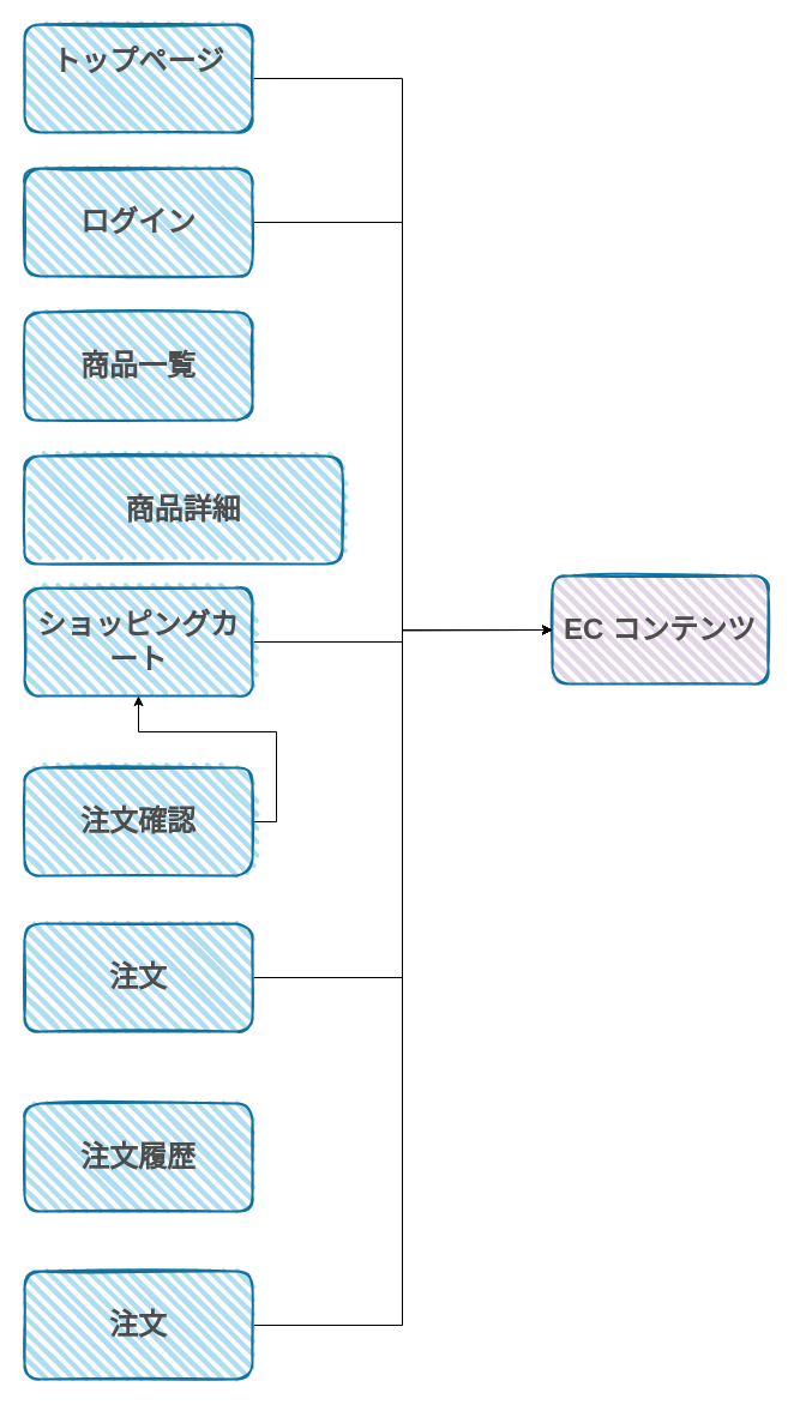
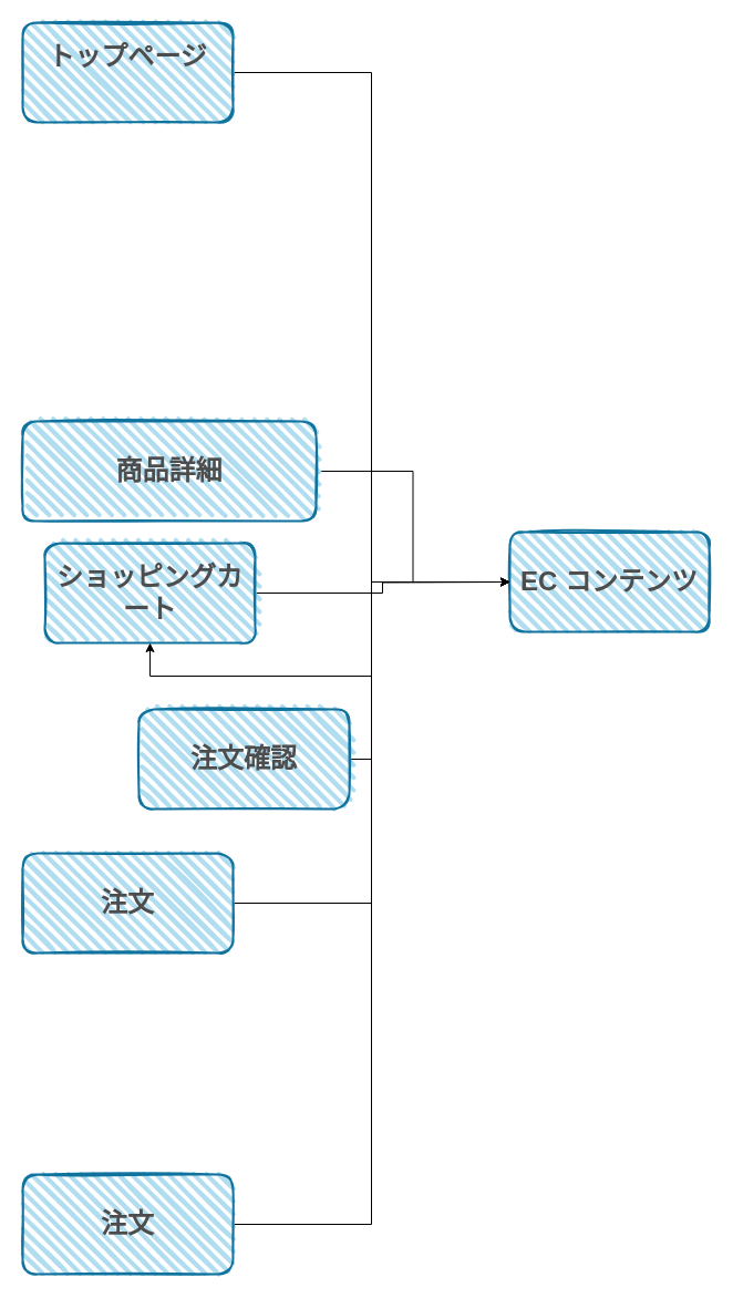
- <mxCell id="6" value="&lt;h1&gt;&lt;font color=&quot;#4d4d4d&quot;&gt;ログイン&lt;/font&gt;&lt;/h1&gt;" style="rounded=1;whiteSpace=wrap;html=1;strokeWidth=2;fillWeight=4;hachureGap=8;hachureAngle=45;sketch=1;fillColor=#b1ddf0;strokeColor=#10739e;" vertex="1" parent="1"><mxGeometry x="20" y="140" width="190" height="90" as="geometry" /></mxCell>
- <mxCell id="5" style="edgeStyle=orthogonalEdgeStyle;rounded=0;orthogonalLoop=1;jettySize=auto;html=1;entryX=0;entryY=0.5;entryDx=0;entryDy=0;" edge="1" parent="1" source="6" target="2"><mxGeometry relative="1" as="geometry" /></mxCell>
- <mxCell id="7" value="&lt;h1&gt;&lt;font color=&quot;#4d4d4d&quot;&gt;商品一覧&lt;/font&gt;&lt;/h1&gt;" style="rounded=1;whiteSpace=wrap;html=1;strokeWidth=2;fillWeight=4;hachureGap=8;hachureAngle=45;sketch=1;fillColor=#b1ddf0;strokeColor=#10739e;" vertex="1" parent="1"><mxGeometry x="20" y="260" width="190" height="90" as="geometry" /></mxCell>
+ <mxCell id="8" style="edgeStyle=orthogonalEdgeStyle;rounded=0;orthogonalLoop=1;jettySize=auto;html=1;exitX=1;exitY=0.5;exitDx=0;exitDy=0;entryX=0;entryY=0.5;entryDx=0;entryDy=0;" edge="1" parent="1" source="9" target="2"><mxGeometry relative="1" as="geometry" /></mxCell>
- <mxCell id="2" value="&lt;h1&gt;&lt;b&gt;&lt;font color=&quot;#4d4d4d&quot;&gt;EC コンテンツ&lt;/font&gt;&lt;/b&gt;&lt;/h1&gt;" style="rounded=1;whiteSpace=wrap;html=1;strokeWidth=2;fillWeight=4;hachureGap=8;hachureAngle=45;sketch=1;fillColor=#e1d5e7;strokeColor=#10739e;" vertex="1" parent="1"><mxGeometry x="460" y="480" width="180" height="90" as="geometry" /></mxCell>
+ <mxCell id="2" value="&lt;h1&gt;&lt;b&gt;&lt;font color=&quot;#4d4d4d&quot;&gt;EC コンテンツ&lt;/font&gt;&lt;/b&gt;&lt;/h1&gt;" style="rounded=1;whiteSpace=wrap;html=1;strokeWidth=2;fillWeight=4;hachureGap=8;hachureAngle=45;sketch=1;fillColor=#b1ddf0;strokeColor=#10739e;" vertex="1" parent="1"><mxGeometry x="460" y="480" width="180" height="90" as="geometry" /></mxCell>
- <mxCell id="11" value="&lt;h1&gt;&lt;font color=&quot;#4d4d4d&quot;&gt;ショッピングカート&lt;/font&gt;&lt;/h1&gt;" style="rounded=1;whiteSpace=wrap;html=1;strokeWidth=2;fillWeight=4;hachureGap=8;hachureAngle=45;sketch=1;fillColor=#b1ddf0;strokeColor=#10739e;" vertex="1" parent="1"><mxGeometry x="20" y="490" width="190" height="90" as="geometry" /></mxCell>
+ <mxCell id="11" value="&lt;h1&gt;&lt;font color=&quot;#4d4d4d&quot;&gt;ショッピングカート&lt;/font&gt;&lt;/h1&gt;" style="rounded=1;whiteSpace=wrap;html=1;strokeWidth=2;fillWeight=4;hachureGap=8;hachureAngle=45;sketch=1;fillColor=#b1ddf0;strokeColor=#10739e;" vertex="1" parent="1"><mxGeometry x="40" y="490" width="190" height="90" as="geometry" /></mxCell>
- <mxCell id="13" value="&lt;h1&gt;&lt;font color=&quot;#4d4d4d&quot;&gt;注文確認&lt;/font&gt;&lt;/h1&gt;" style="rounded=1;whiteSpace=wrap;html=1;strokeWidth=2;fillWeight=4;hachureGap=8;hachureAngle=45;sketch=1;fillColor=#b1ddf0;strokeColor=#10739e;" vertex="1" parent="1"><mxGeometry x="20" y="640" width="190" height="90" as="geometry" /></mxCell>
+ <mxCell id="13" value="&lt;h1&gt;&lt;font color=&quot;#4d4d4d&quot;&gt;注文確認&lt;/font&gt;&lt;/h1&gt;" style="rounded=1;whiteSpace=wrap;html=1;strokeWidth=2;fillWeight=4;hachureGap=8;hachureAngle=45;sketch=1;fillColor=#b1ddf0;strokeColor=#10739e;" vertex="1" parent="1"><mxGeometry x="125" y="640" width="190" height="90" as="geometry" /></mxCell>
- <mxCell id="18" value="&lt;h1&gt;&lt;font color=&quot;#4d4d4d&quot;&gt;注文履歴&lt;/font&gt;&lt;/h1&gt;" style="rounded=1;whiteSpace=wrap;html=1;strokeWidth=2;fillWeight=4;hachureGap=8;hachureAngle=45;sketch=1;fillColor=#b1ddf0;strokeColor=#10739e;" vertex="1" parent="1"><mxGeometry x="20" y="920" width="190" height="90" as="geometry" /></mxCell>
